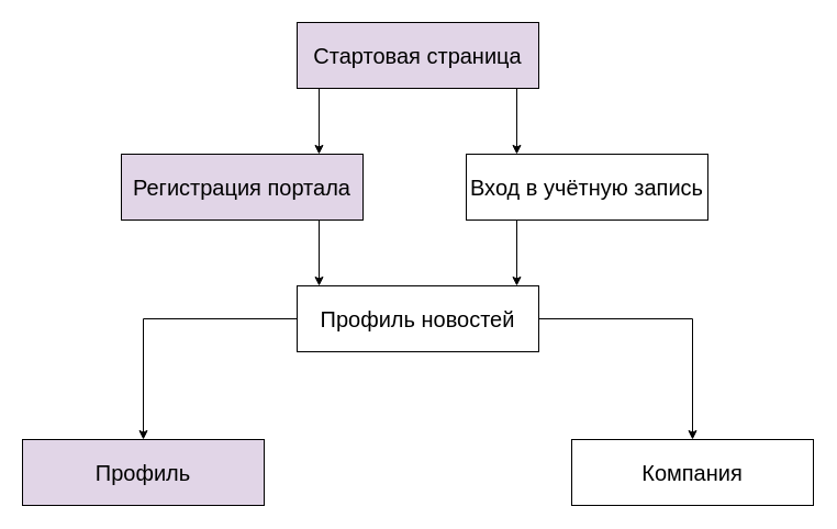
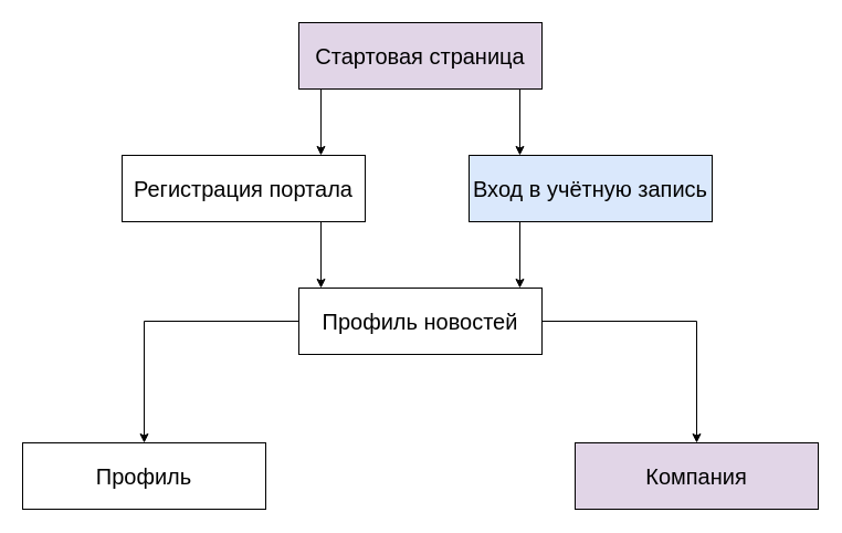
- <mxCell id="3" value="Регистрация портала" style="rounded=0;whiteSpace=wrap;html=1;fontSize=20;fillColor=#e1d5e7;" vertex="1" parent="1"><mxGeometry x="110" y="140" width="220" height="60" as="geometry" /></mxCell>
+ <mxCell id="3" value="Регистрация портала" style="rounded=0;whiteSpace=wrap;html=1;fontSize=20;" vertex="1" parent="1"><mxGeometry x="110" y="140" width="220" height="60" as="geometry" /></mxCell>
- <mxCell id="7" value="Вход в учётную запись" style="rounded=0;whiteSpace=wrap;html=1;fontSize=20;" vertex="1" parent="1"><mxGeometry x="424" y="140" width="220" height="60" as="geometry" /></mxCell>
+ <mxCell id="7" value="Вход в учётную запись" style="rounded=0;whiteSpace=wrap;html=1;fontSize=20;fillColor=#dae8fc;" vertex="1" parent="1"><mxGeometry x="424" y="140" width="220" height="60" as="geometry" /></mxCell>
- <mxCell id="14" value="Профиль" style="rounded=0;whiteSpace=wrap;html=1;fontSize=20;fillColor=#e1d5e7;" vertex="1" parent="1"><mxGeometry x="20" y="400" width="220" height="60" as="geometry" /></mxCell>
+ <mxCell id="14" value="Профиль" style="rounded=0;whiteSpace=wrap;html=1;fontSize=20;" vertex="1" parent="1"><mxGeometry x="20" y="400" width="220" height="60" as="geometry" /></mxCell>
- <mxCell id="15" value="Компания" style="rounded=0;whiteSpace=wrap;html=1;fontSize=20;" vertex="1" parent="1"><mxGeometry x="520" y="400" width="220" height="60" as="geometry" /></mxCell>
+ <mxCell id="15" value="Компания" style="rounded=0;whiteSpace=wrap;html=1;fontSize=20;fillColor=#e1d5e7;" vertex="1" parent="1"><mxGeometry x="520" y="400" width="220" height="60" as="geometry" /></mxCell>
